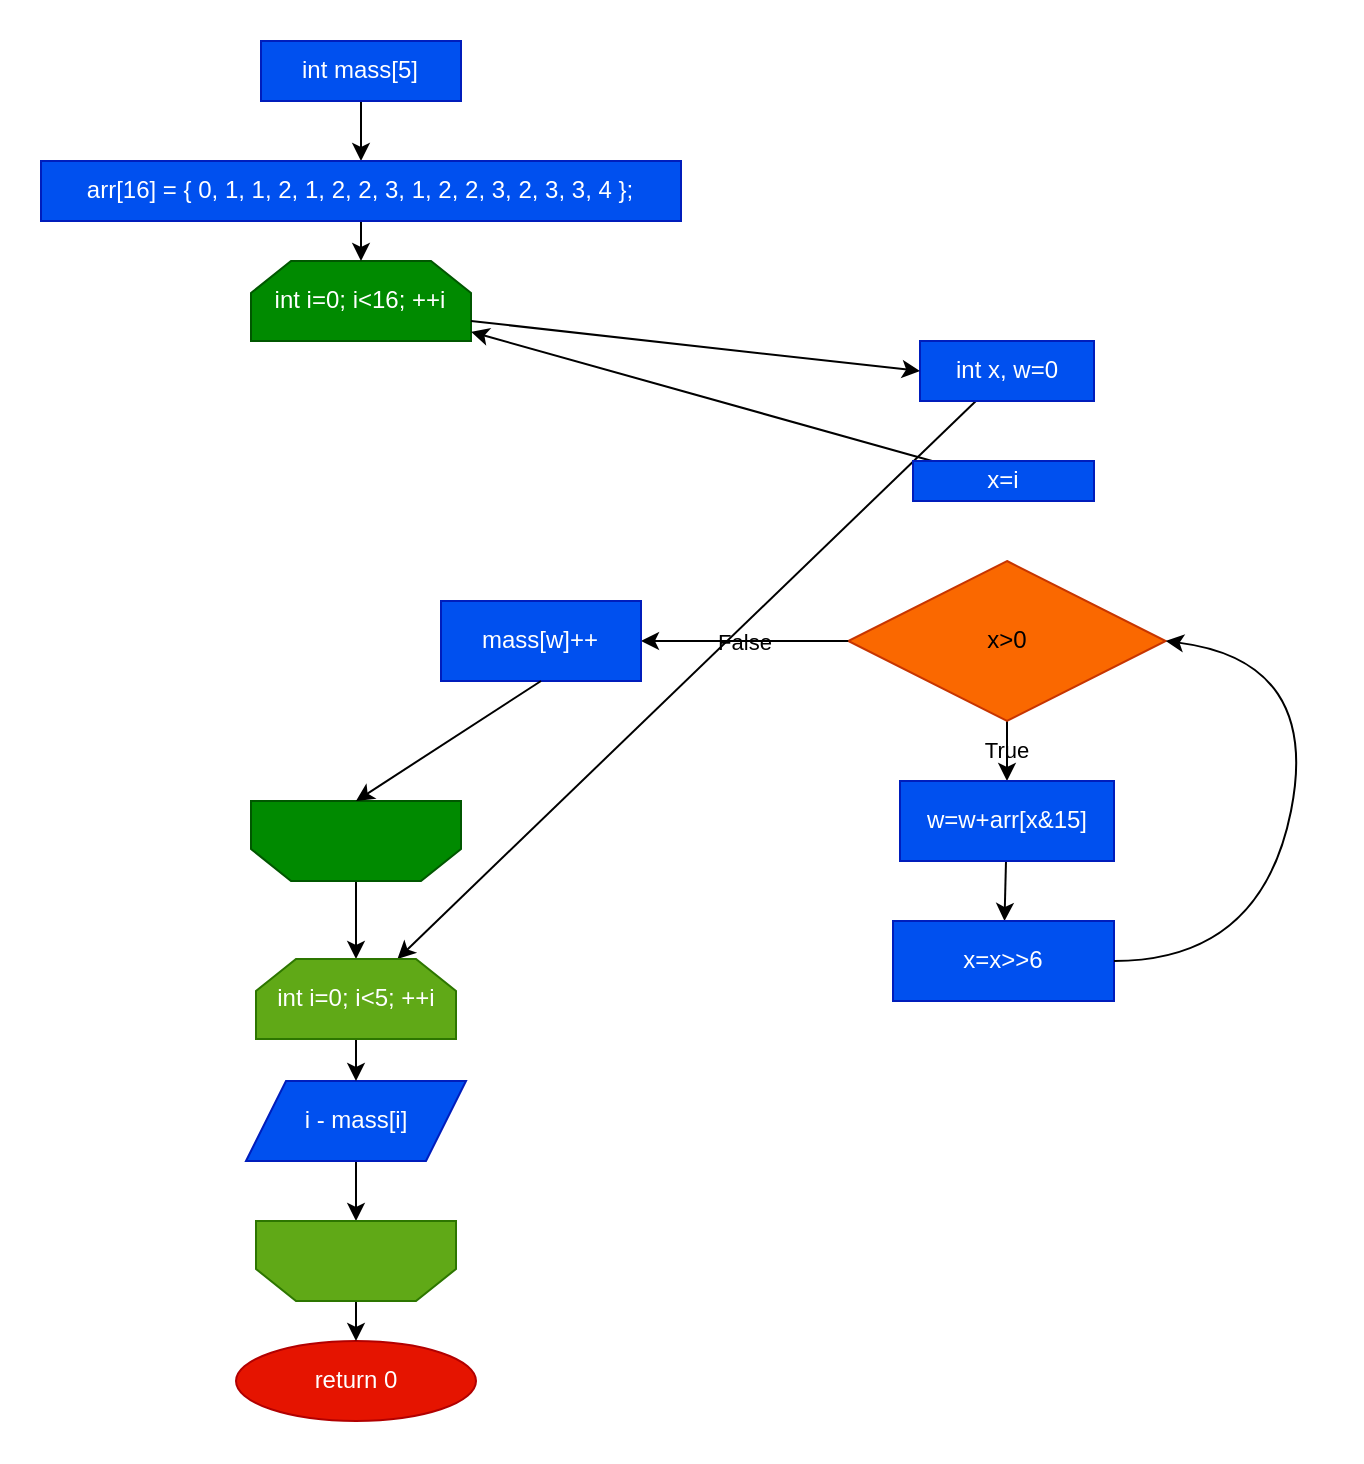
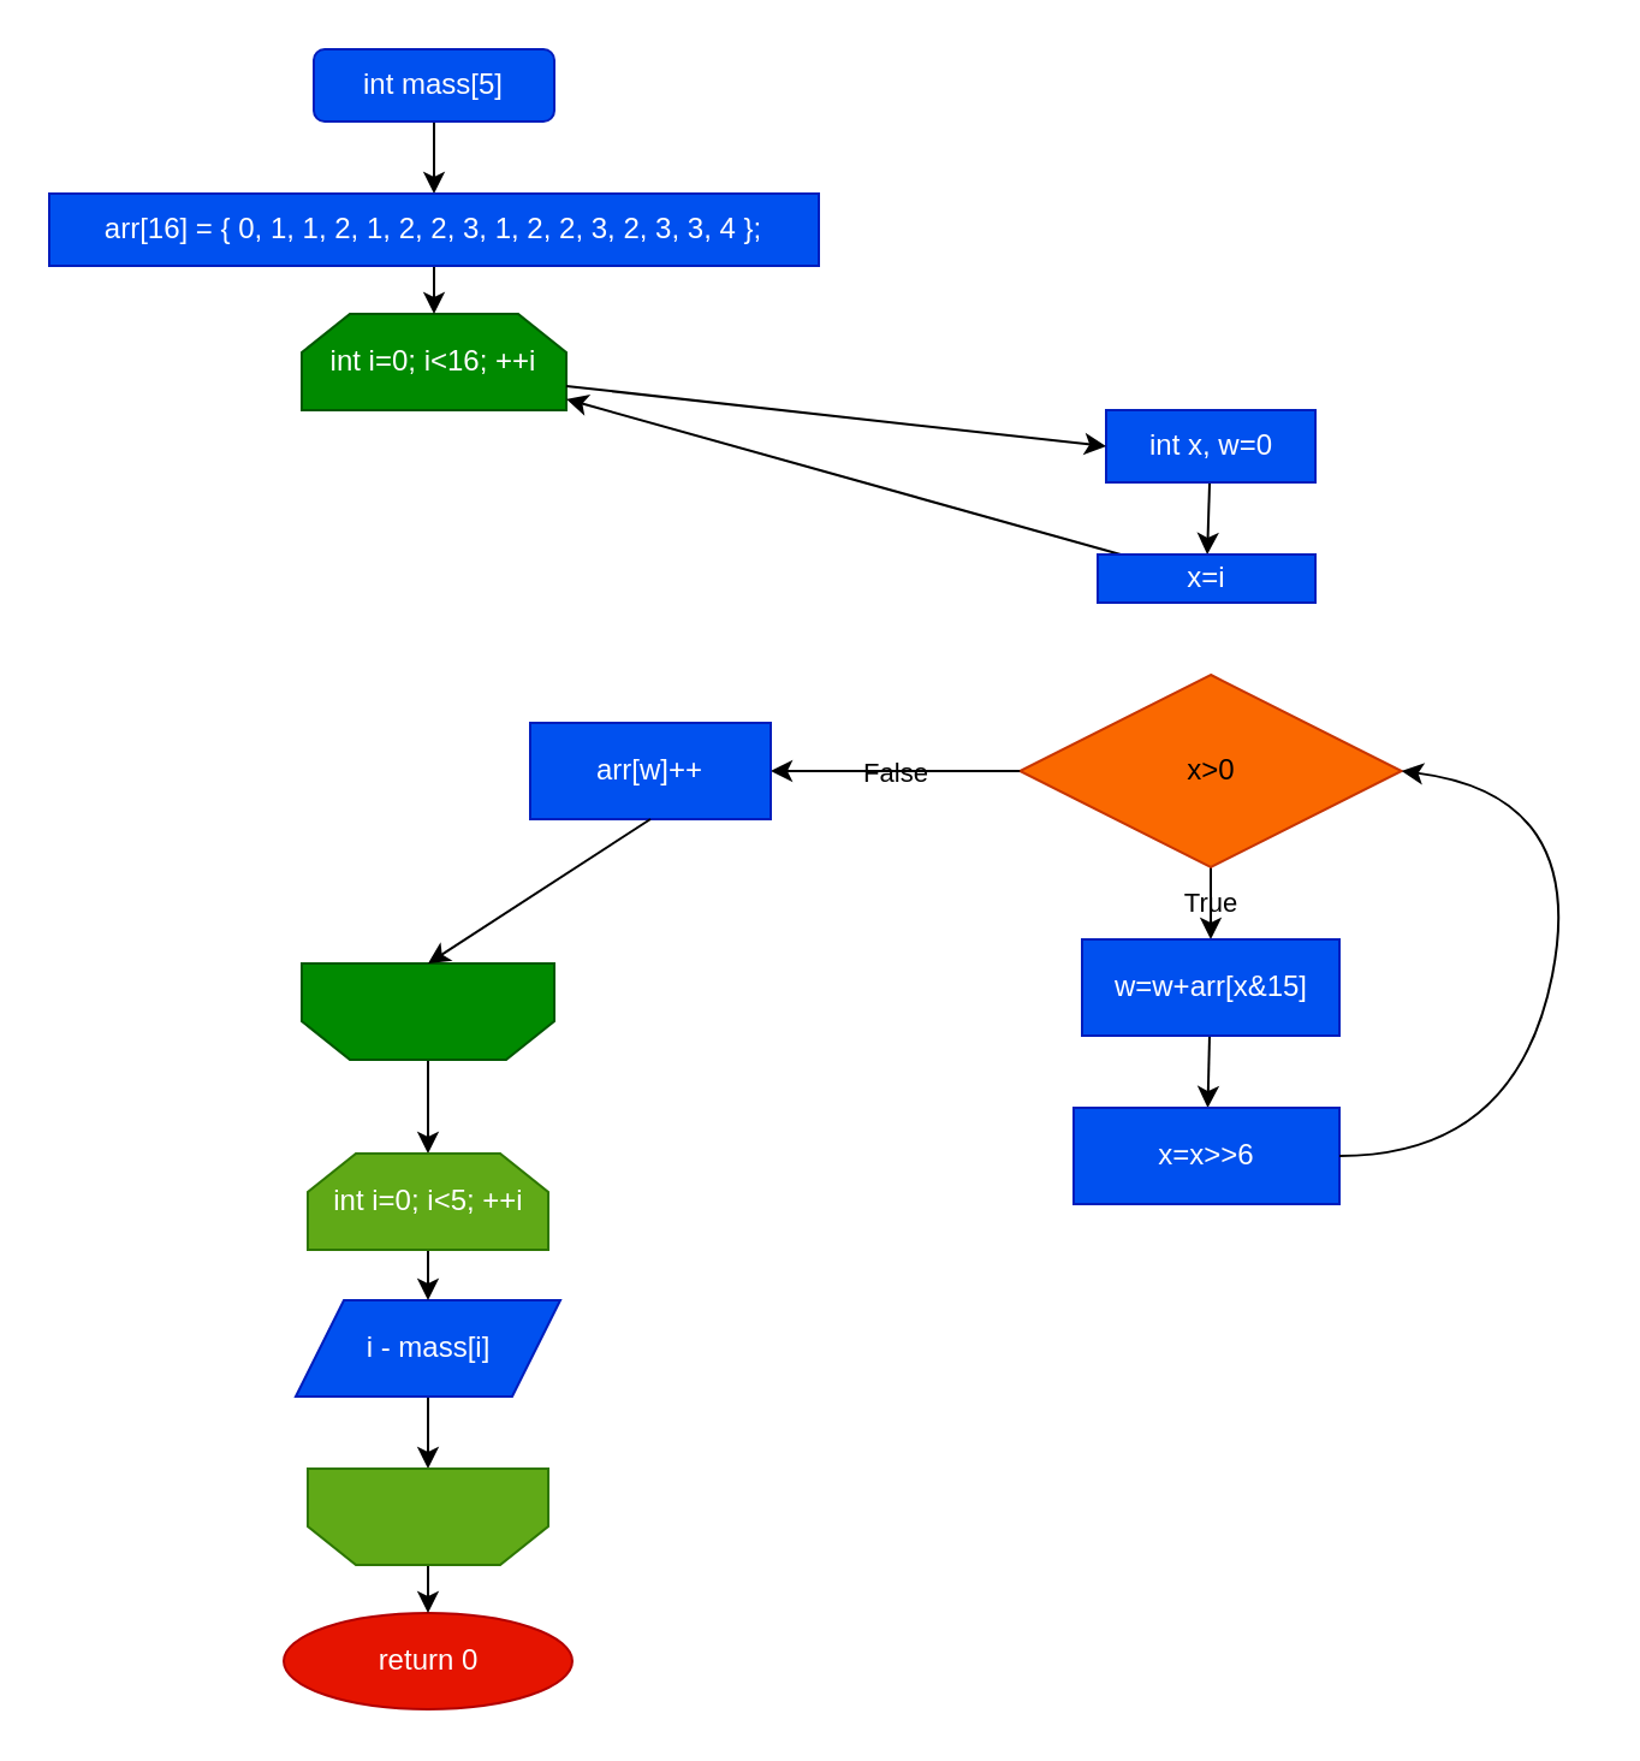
- <mxCell id="3" value="int mass[5]" style="rounded=0;whiteSpace=wrap;html=1;fillColor=#0050ef;fontColor=#ffffff;strokeColor=#001DBC;labelBackgroundColor=none;" vertex="1" parent="1"><mxGeometry x="130" y="20" width="100" height="30" as="geometry" /></mxCell>
+ <mxCell id="3" value="int mass[5]" style="whiteSpace=wrap;html=1;fillColor=#0050ef;fontColor=#ffffff;strokeColor=#001DBC;labelBackgroundColor=none;rounded=1;" vertex="1" parent="1"><mxGeometry x="130" y="20" width="100" height="30" as="geometry" /></mxCell>
- <mxCell id="22" value="mass[w]++" style="rounded=0;whiteSpace=wrap;html=1;fillColor=#0050ef;fontColor=#ffffff;strokeColor=#001DBC;labelBackgroundColor=none;" vertex="1" parent="1"><mxGeometry x="220" y="300" width="100" height="40" as="geometry" /></mxCell>
+ <mxCell id="22" value="arr[w]++" style="rounded=0;whiteSpace=wrap;html=1;fillColor=#0050ef;fontColor=#ffffff;strokeColor=#001DBC;labelBackgroundColor=none;" vertex="1" parent="1"><mxGeometry x="220" y="300" width="100" height="40" as="geometry" /></mxCell>
- <mxCell id="9" value="" style="edgeStyle=none;html=1;labelBackgroundColor=none;" edge="1" parent="1" source="10" target="27"><mxGeometry relative="1" as="geometry" /></mxCell>
+ <mxCell id="9" value="" style="edgeStyle=none;html=1;labelBackgroundColor=none;" edge="1" parent="1" source="10" target="12"><mxGeometry relative="1" as="geometry" /></mxCell>
